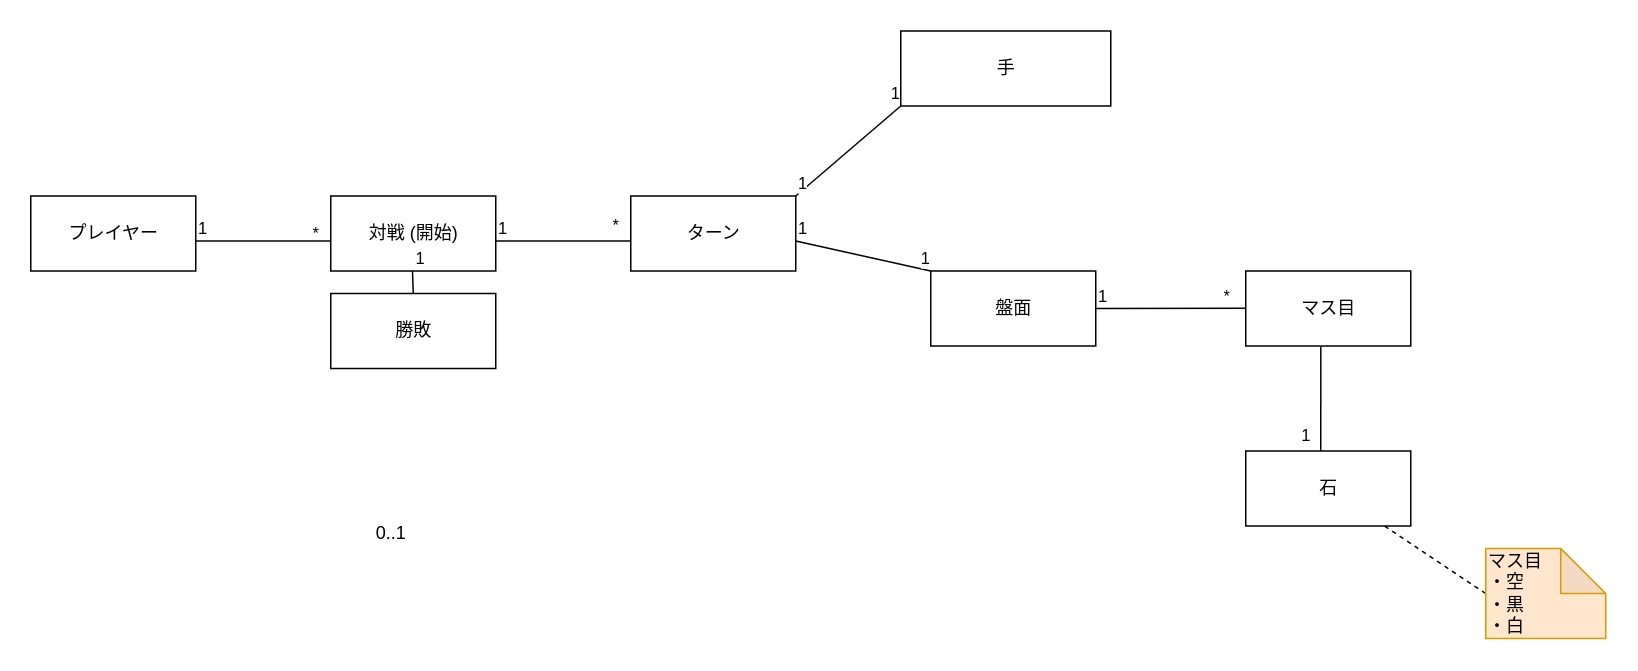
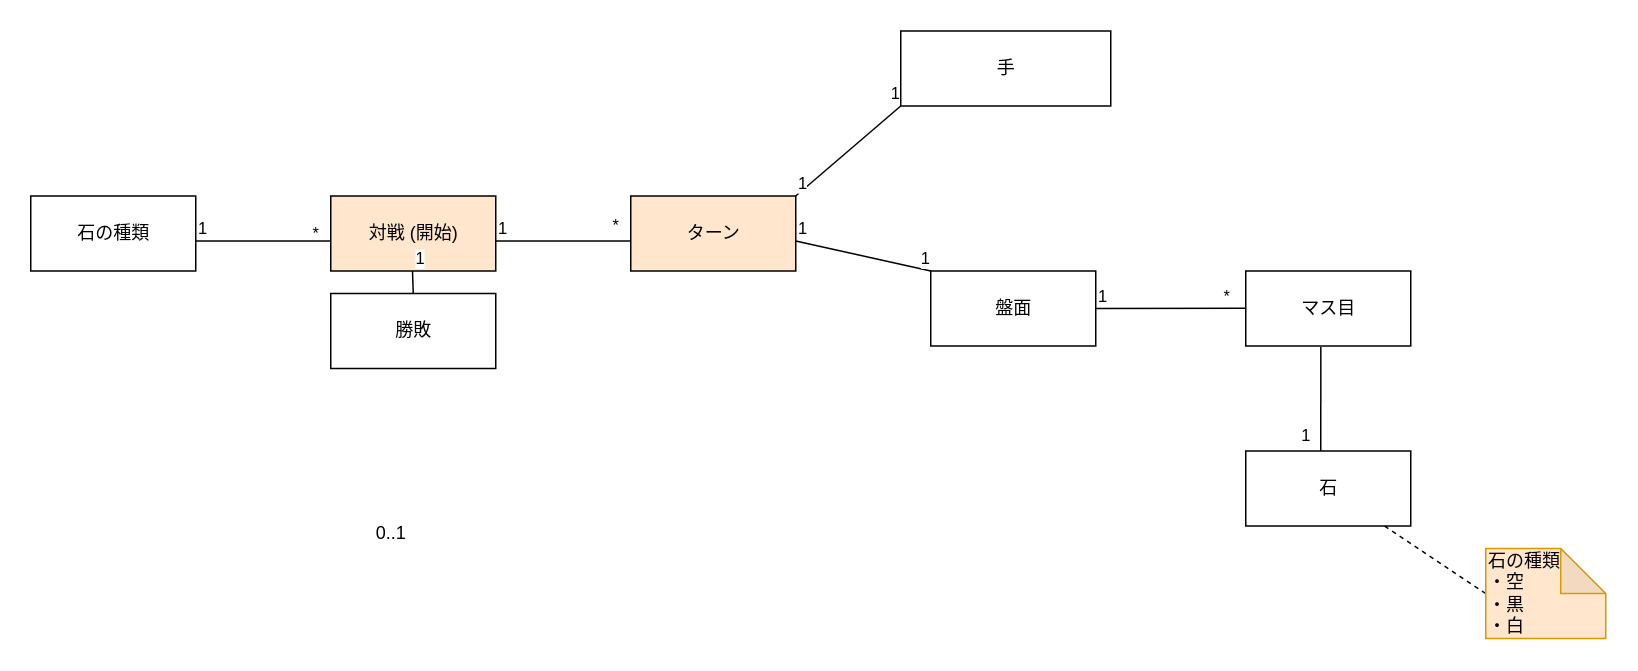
- <mxCell id="6" value="プレイヤー" style="html=1;" vertex="1" parent="1"><mxGeometry x="20" y="130" width="110" height="50" as="geometry" /></mxCell>
+ <mxCell id="6" value="石の種類" style="html=1;" vertex="1" parent="1"><mxGeometry x="20" y="130" width="110" height="50" as="geometry" /></mxCell>
- <mxCell id="2" value="対戦 (開始)" style="html=1;" parent="1" vertex="1"><mxGeometry x="220" y="130" width="110" height="50" as="geometry" /></mxCell>
+ <mxCell id="2" value="対戦 (開始)" style="html=1;fillColor=#ffe6cc;" parent="1" vertex="1"><mxGeometry x="220" y="130" width="110" height="50" as="geometry" /></mxCell>
- <mxCell id="14" value="ターン" style="html=1;" vertex="1" parent="1"><mxGeometry x="420" y="130" width="110" height="50" as="geometry" /></mxCell>
+ <mxCell id="14" value="ターン" style="html=1;fillColor=#ffe6cc;" vertex="1" parent="1"><mxGeometry x="420" y="130" width="110" height="50" as="geometry" /></mxCell>
- <mxCell id="8" value="マス目&lt;br&gt;・空&lt;br&gt;・黒&lt;br&gt;・白" style="shape=note;whiteSpace=wrap;html=1;backgroundOutline=1;darkOpacity=0.05;fillColor=#ffe6cc;strokeColor=#d79b00;align=left;" vertex="1" parent="1"><mxGeometry x="990" y="365" width="80" height="60" as="geometry" /></mxCell>
+ <mxCell id="8" value="石の種類&lt;br&gt;・空&lt;br&gt;・黒&lt;br&gt;・白" style="shape=note;whiteSpace=wrap;html=1;backgroundOutline=1;darkOpacity=0.05;fillColor=#ffe6cc;strokeColor=#d79b00;align=left;" vertex="1" parent="1"><mxGeometry x="990" y="365" width="80" height="60" as="geometry" /></mxCell>
